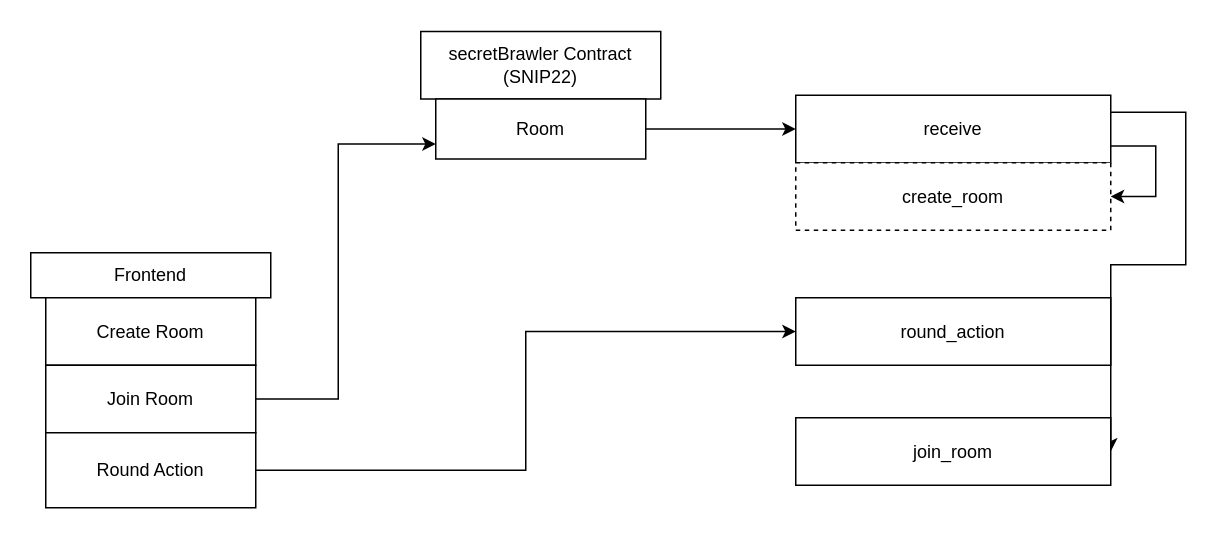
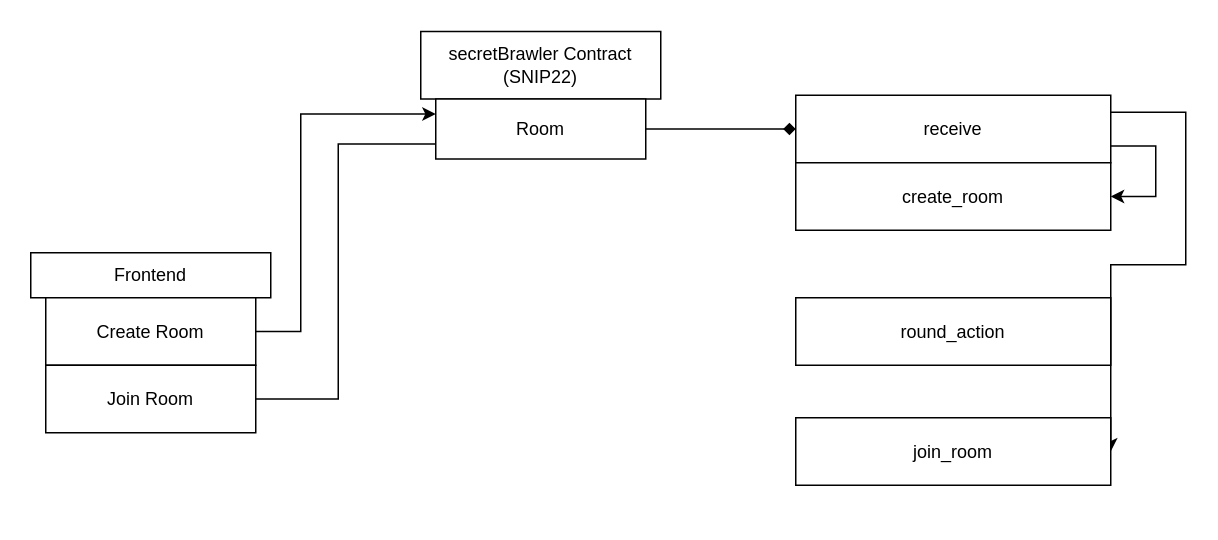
- <mxCell id="6" style="edgeStyle=orthogonalEdgeStyle;rounded=0;orthogonalLoop=1;jettySize=auto;html=1;exitX=1;exitY=0.5;exitDx=0;exitDy=0;entryX=0;entryY=0.5;entryDx=0;entryDy=0;" edge="1" parent="1" source="7" target="5"><mxGeometry relative="1" as="geometry" /></mxCell>
+ <mxCell id="6" style="edgeStyle=orthogonalEdgeStyle;rounded=0;orthogonalLoop=1;jettySize=auto;html=1;exitX=1;exitY=0.5;exitDx=0;exitDy=0;entryX=0;entryY=0.5;entryDx=0;entryDy=0;endArrow=diamond;" edge="1" parent="1" source="7" target="5"><mxGeometry relative="1" as="geometry" /></mxCell>
- <mxCell id="11" style="edgeStyle=orthogonalEdgeStyle;rounded=0;orthogonalLoop=1;jettySize=auto;html=1;exitX=1;exitY=0.5;exitDx=0;exitDy=0;entryX=0;entryY=0.75;entryDx=0;entryDy=0;" edge="1" parent="1" source="12" target="7"><mxGeometry relative="1" as="geometry"><Array as="points"><mxPoint x="225" y="266" /><mxPoint x="225" y="96" /></Array></mxGeometry></mxCell>
+ <mxCell id="11" style="edgeStyle=orthogonalEdgeStyle;rounded=0;orthogonalLoop=1;jettySize=auto;html=1;exitX=1;exitY=0.5;exitDx=0;exitDy=0;entryX=0;entryY=0.75;entryDx=0;entryDy=0;endArrow=none;" edge="1" parent="1" source="12" target="7"><mxGeometry relative="1" as="geometry"><Array as="points"><mxPoint x="225" y="266" /><mxPoint x="225" y="96" /></Array></mxGeometry></mxCell>
+ <mxCell id="9" style="edgeStyle=orthogonalEdgeStyle;rounded=0;orthogonalLoop=1;jettySize=auto;html=1;exitX=1;exitY=0.5;exitDx=0;exitDy=0;entryX=0;entryY=0.25;entryDx=0;entryDy=0;" edge="1" parent="1" source="10" target="7"><mxGeometry relative="1" as="geometry"><Array as="points"><mxPoint x="200" y="221" /><mxPoint x="200" y="76" /></Array></mxGeometry></mxCell>
- <mxCell id="15" value="create_room" style="rounded=0;whiteSpace=wrap;html=1;dashed=1;" vertex="1" parent="1"><mxGeometry x="530" y="108" width="210" height="45" as="geometry" /></mxCell>
+ <mxCell id="15" value="create_room" style="rounded=0;whiteSpace=wrap;html=1;" vertex="1" parent="1"><mxGeometry x="530" y="108" width="210" height="45" as="geometry" /></mxCell>
- <mxCell id="13" style="edgeStyle=orthogonalEdgeStyle;rounded=0;orthogonalLoop=1;jettySize=auto;html=1;exitX=1;exitY=0.5;exitDx=0;exitDy=0;entryX=0;entryY=0.5;entryDx=0;entryDy=0;" edge="1" parent="1" source="14" target="17"><mxGeometry relative="1" as="geometry" /></mxCell>
- <mxCell id="14" value="Round Action" style="rounded=0;whiteSpace=wrap;html=1;" vertex="1" parent="1"><mxGeometry x="30" y="288" width="140" height="50" as="geometry" /></mxCell>
